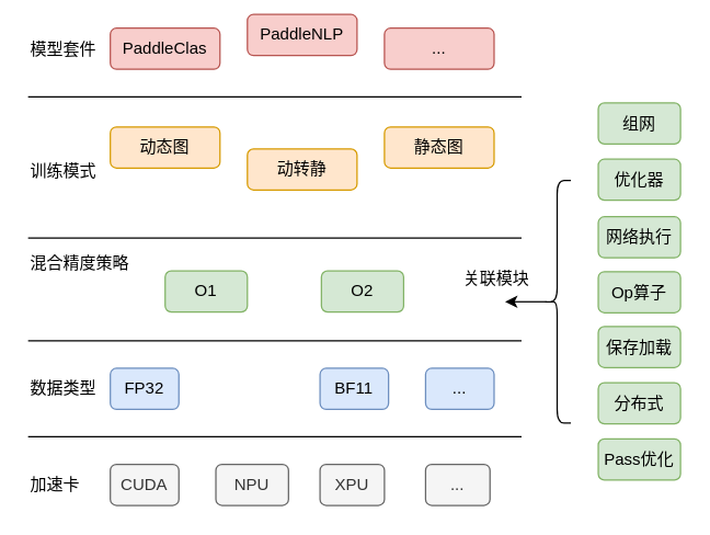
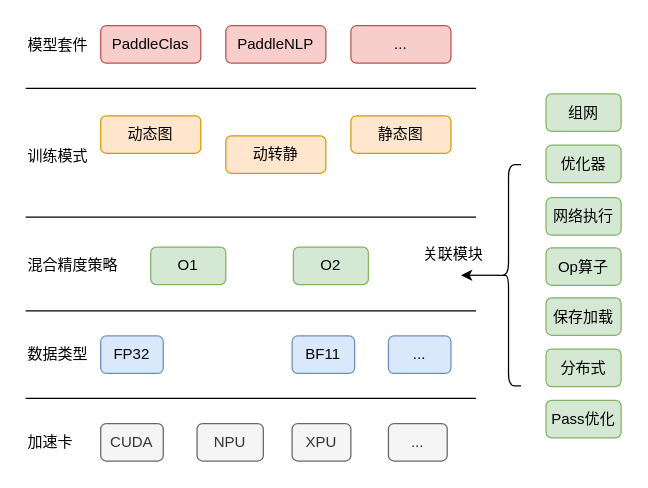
- <mxCell id="13" value="PaddleNLP" style="rounded=1;whiteSpace=wrap;html=1;fillColor=#f8cecc;strokeColor=#b85450;" vertex="1" parent="1"><mxGeometry x="180" y="10" width="80" height="30" as="geometry" /></mxCell>
+ <mxCell id="13" value="PaddleNLP" style="rounded=1;whiteSpace=wrap;html=1;fillColor=#f8cecc;strokeColor=#b85450;" vertex="1" parent="1"><mxGeometry x="180" y="20" width="80" height="30" as="geometry" /></mxCell>
- <mxCell id="19" value="混合精度策略" style="text;html=1;strokeColor=none;fillColor=none;align=left;verticalAlign=middle;whiteSpace=wrap;rounded=0;" vertex="1" parent="1"><mxGeometry x="20" y="182" width="80" height="20" as="geometry" /></mxCell>
+ <mxCell id="19" value="混合精度策略" style="text;html=1;strokeColor=none;fillColor=none;align=left;verticalAlign=middle;whiteSpace=wrap;rounded=0;" vertex="1" parent="1"><mxGeometry x="20" y="202" width="80" height="20" as="geometry" /></mxCell>
